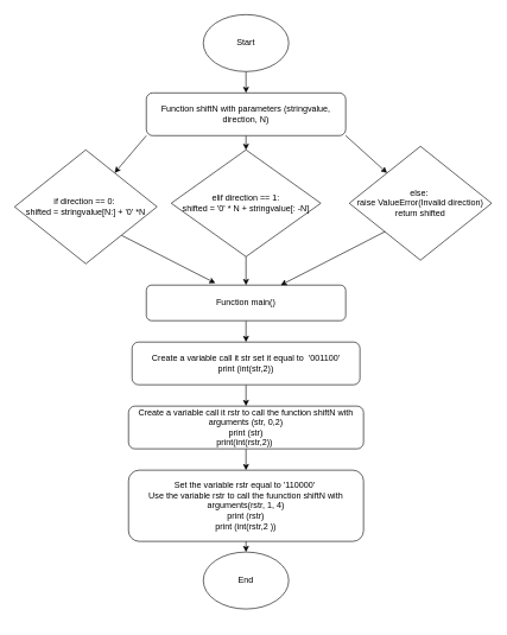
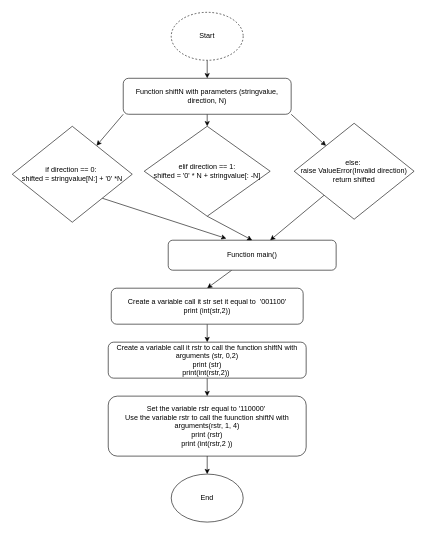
- <mxCell id="3" value="Start" style="ellipse;whiteSpace=wrap;html=1;" vertex="1" parent="1"><mxGeometry x="285" y="20" width="120" height="80" as="geometry" /></mxCell>
+ <mxCell id="3" value="Start" style="ellipse;whiteSpace=wrap;html=1;dashed=1;" vertex="1" parent="1"><mxGeometry x="285" y="20" width="120" height="80" as="geometry" /></mxCell>
- <mxCell id="9" value="Function main()" style="rounded=1;whiteSpace=wrap;html=1;" vertex="1" parent="1"><mxGeometry x="205" y="400" width="280" height="50" as="geometry" /></mxCell>
+ <mxCell id="9" value="Function main()" style="rounded=1;whiteSpace=wrap;html=1;" vertex="1" parent="1"><mxGeometry x="280" y="400" width="280" height="50" as="geometry" /></mxCell>
- <mxCell id="22" value="End" style="ellipse;whiteSpace=wrap;html=1;" vertex="1" parent="1"><mxGeometry x="285" y="775" width="120" height="80" as="geometry" /></mxCell>
+ <mxCell id="22" value="End" style="ellipse;whiteSpace=wrap;html=1;" vertex="1" parent="1"><mxGeometry x="285" y="790" width="120" height="80" as="geometry" /></mxCell>
